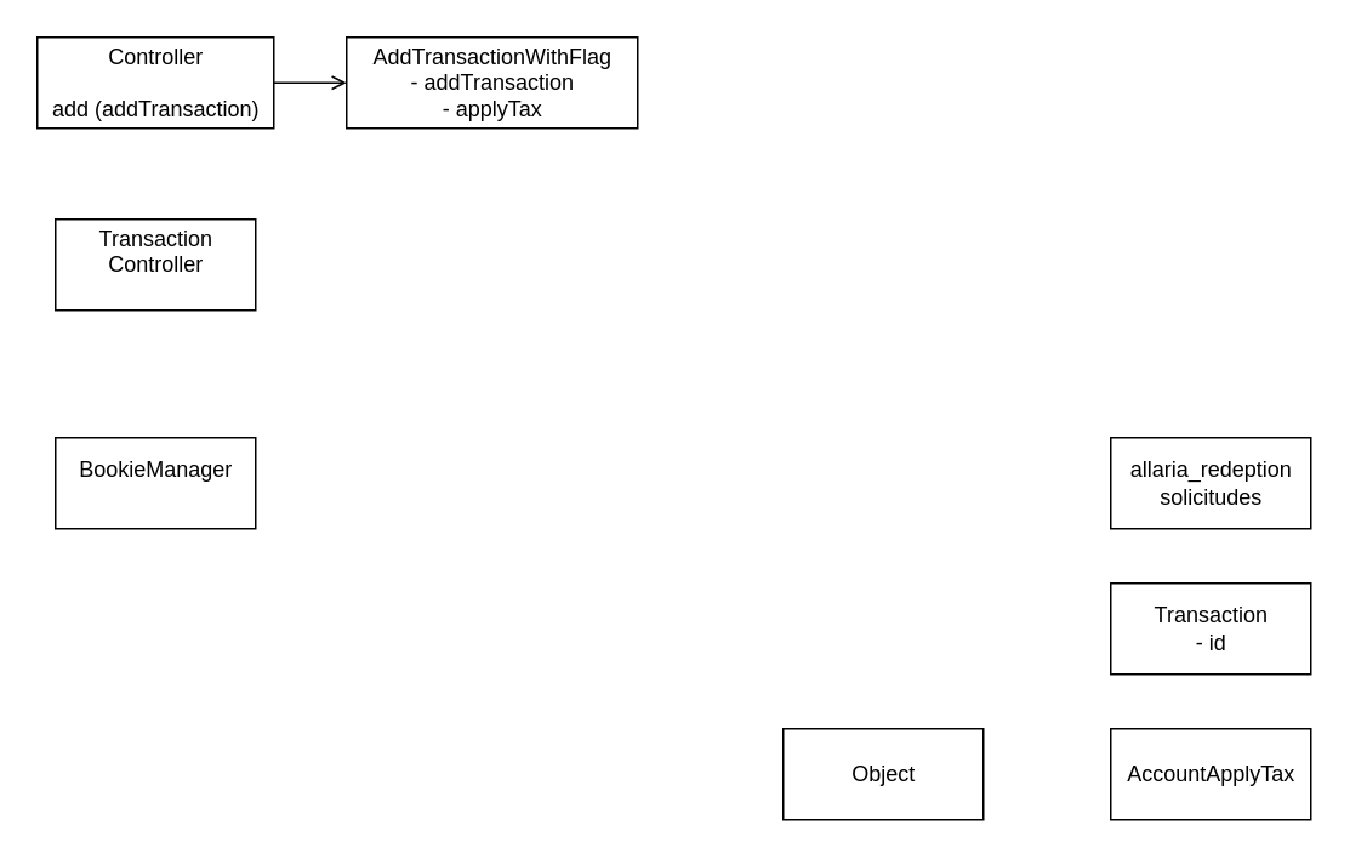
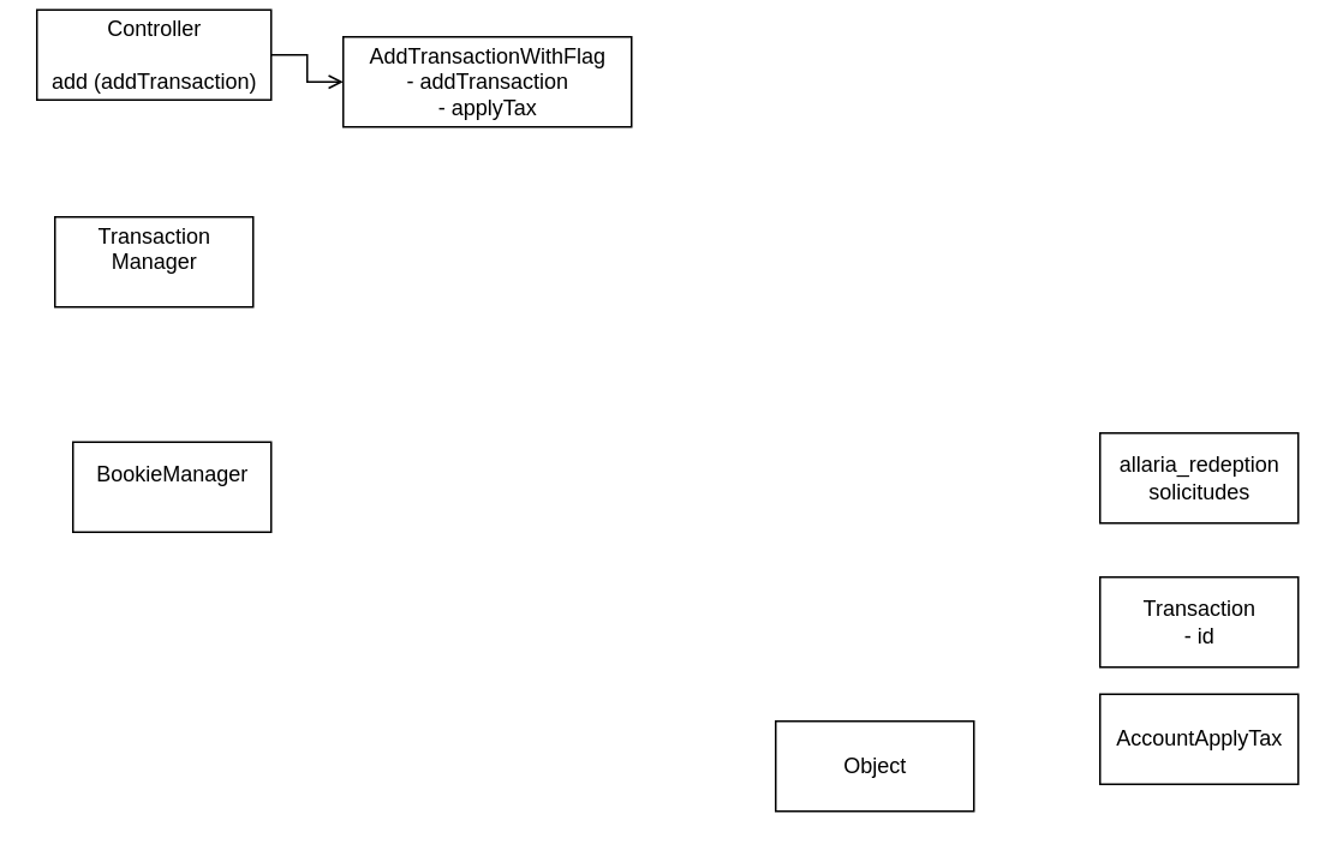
- <mxCell id="3" value="&lt;div&gt;Controller&lt;/div&gt;&lt;div&gt;&lt;br&gt;&lt;/div&gt;&lt;div&gt;add (addTransaction)&lt;/div&gt;" style="html=1;" vertex="1" parent="1"><mxGeometry x="20" y="20" width="130" height="50" as="geometry" /></mxCell>
+ <mxCell id="3" value="&lt;div&gt;Controller&lt;/div&gt;&lt;div&gt;&lt;br&gt;&lt;/div&gt;&lt;div&gt;add (addTransaction)&lt;/div&gt;" style="html=1;" vertex="1" parent="1"><mxGeometry x="20" y="5" width="130" height="50" as="geometry" /></mxCell>
- <mxCell id="9" value="Transaction&lt;div&gt;Controller&lt;/div&gt;&lt;div&gt;&lt;br&gt;&lt;/div&gt;" style="html=1;" vertex="1" parent="1"><mxGeometry x="30" y="120" width="110" height="50" as="geometry" /></mxCell>
+ <mxCell id="9" value="Transaction&lt;div&gt;Manager&lt;/div&gt;&lt;div&gt;&lt;br&gt;&lt;/div&gt;" style="html=1;" vertex="1" parent="1"><mxGeometry x="30" y="120" width="110" height="50" as="geometry" /></mxCell>
- <mxCell id="4" value="&lt;div&gt;BookieManager&lt;/div&gt;&lt;div&gt;&lt;br&gt;&lt;/div&gt;" style="html=1;" vertex="1" parent="1"><mxGeometry x="30" y="240" width="110" height="50" as="geometry" /></mxCell>
+ <mxCell id="4" value="&lt;div&gt;BookieManager&lt;/div&gt;&lt;div&gt;&lt;br&gt;&lt;/div&gt;" style="html=1;" vertex="1" parent="1"><mxGeometry x="40" y="245" width="110" height="50" as="geometry" /></mxCell>
- <mxCell id="6" value="AccountApplyTax" style="html=1;" vertex="1" parent="1"><mxGeometry x="610" y="400" width="110" height="50" as="geometry" /></mxCell>
+ <mxCell id="6" value="AccountApplyTax" style="html=1;" vertex="1" parent="1"><mxGeometry x="610" y="385" width="110" height="50" as="geometry" /></mxCell>
